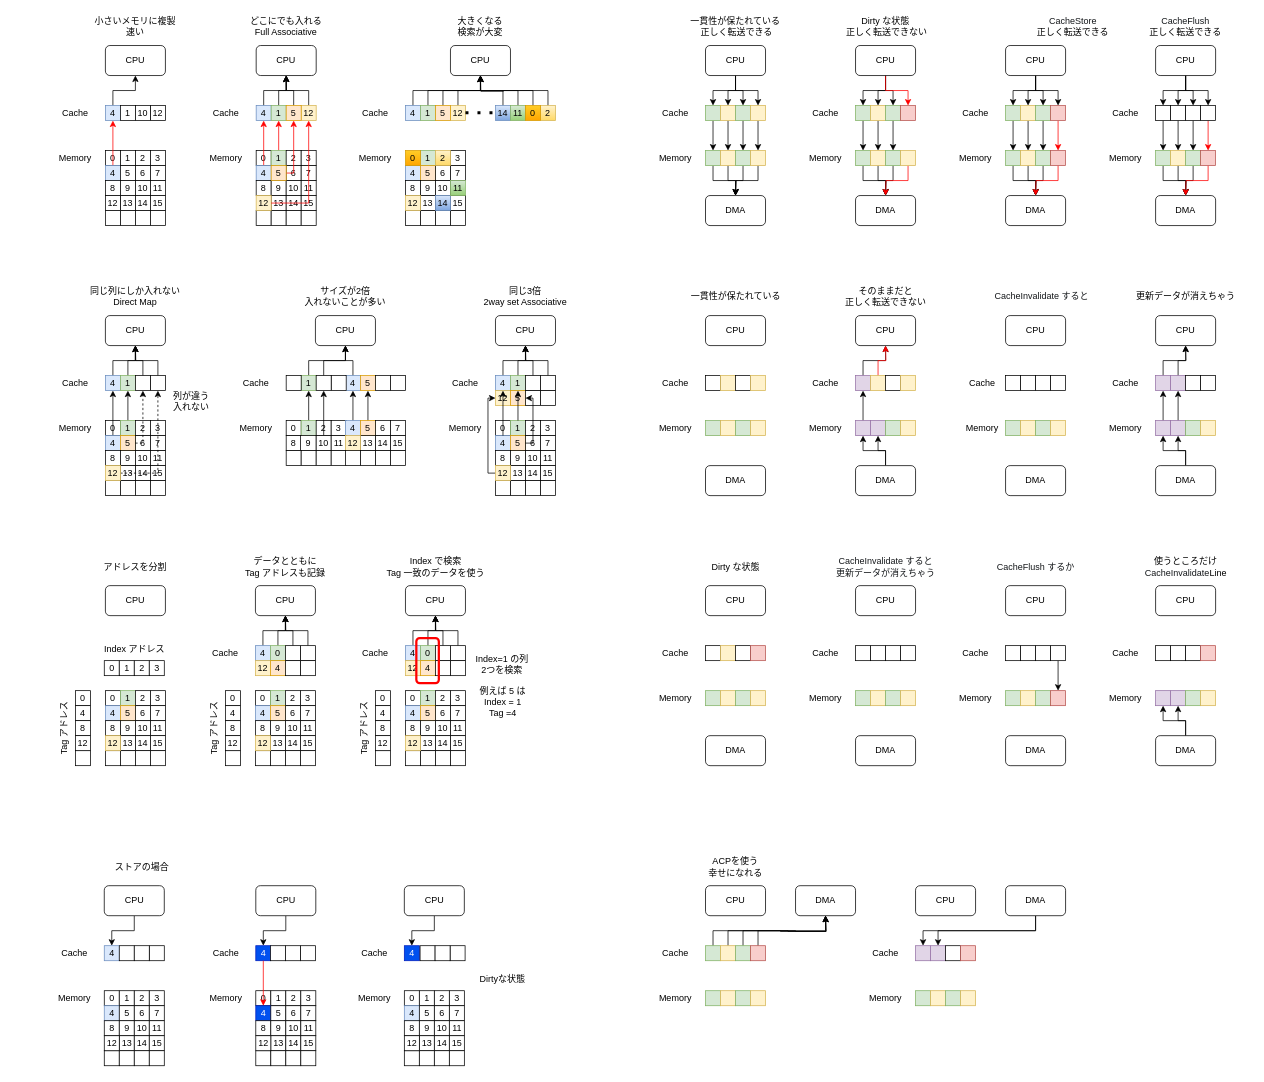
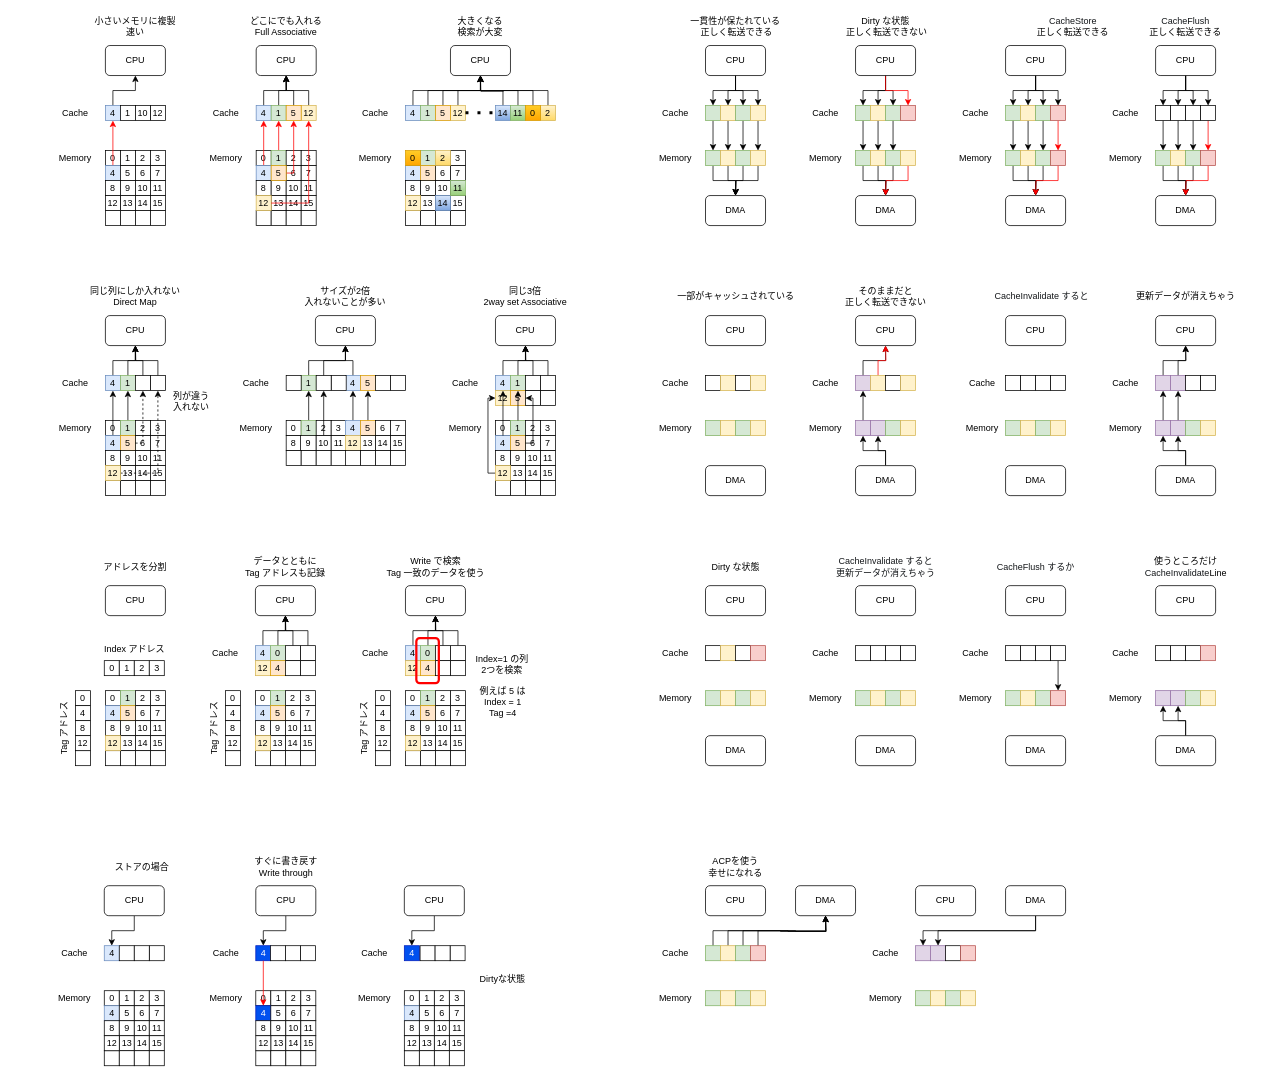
- <mxCell id="102" value="一貫性が保たれている&lt;br&gt;" style="text;html=1;strokeColor=none;fillColor=none;align=center;verticalAlign=middle;whiteSpace=wrap;rounded=0;" parent="1" vertex="1"><mxGeometry x="897.5" y="380" width="165" height="30" as="geometry" /></mxCell>
+ <mxCell id="102" value="一部がキャッシュされている&lt;br&gt;" style="text;html=1;strokeColor=none;fillColor=none;align=center;verticalAlign=middle;whiteSpace=wrap;rounded=0;" parent="1" vertex="1"><mxGeometry x="897.5" y="380" width="165" height="30" as="geometry" /></mxCell>
- <mxCell id="630" value="Index で検索&lt;br&gt;Tag 一致のデータを使う" style="text;html=1;strokeColor=none;fillColor=none;align=center;verticalAlign=middle;whiteSpace=wrap;rounded=0;" parent="1" vertex="1"><mxGeometry x="512.5" y="740" width="135" height="30" as="geometry" /></mxCell>
+ <mxCell id="630" value="Write で検索&lt;br&gt;Tag 一致のデータを使う" style="text;html=1;strokeColor=none;fillColor=none;align=center;verticalAlign=middle;whiteSpace=wrap;rounded=0;" parent="1" vertex="1"><mxGeometry x="512.5" y="740" width="135" height="30" as="geometry" /></mxCell>
+ <mxCell id="507" value="すぐに書き戻す&lt;br&gt;Write through" style="text;html=1;strokeColor=none;fillColor=none;align=center;verticalAlign=middle;whiteSpace=wrap;rounded=0;" parent="1" vertex="1"><mxGeometry x="315.5" y="1140" width="130" height="30" as="geometry" /></mxCell>
